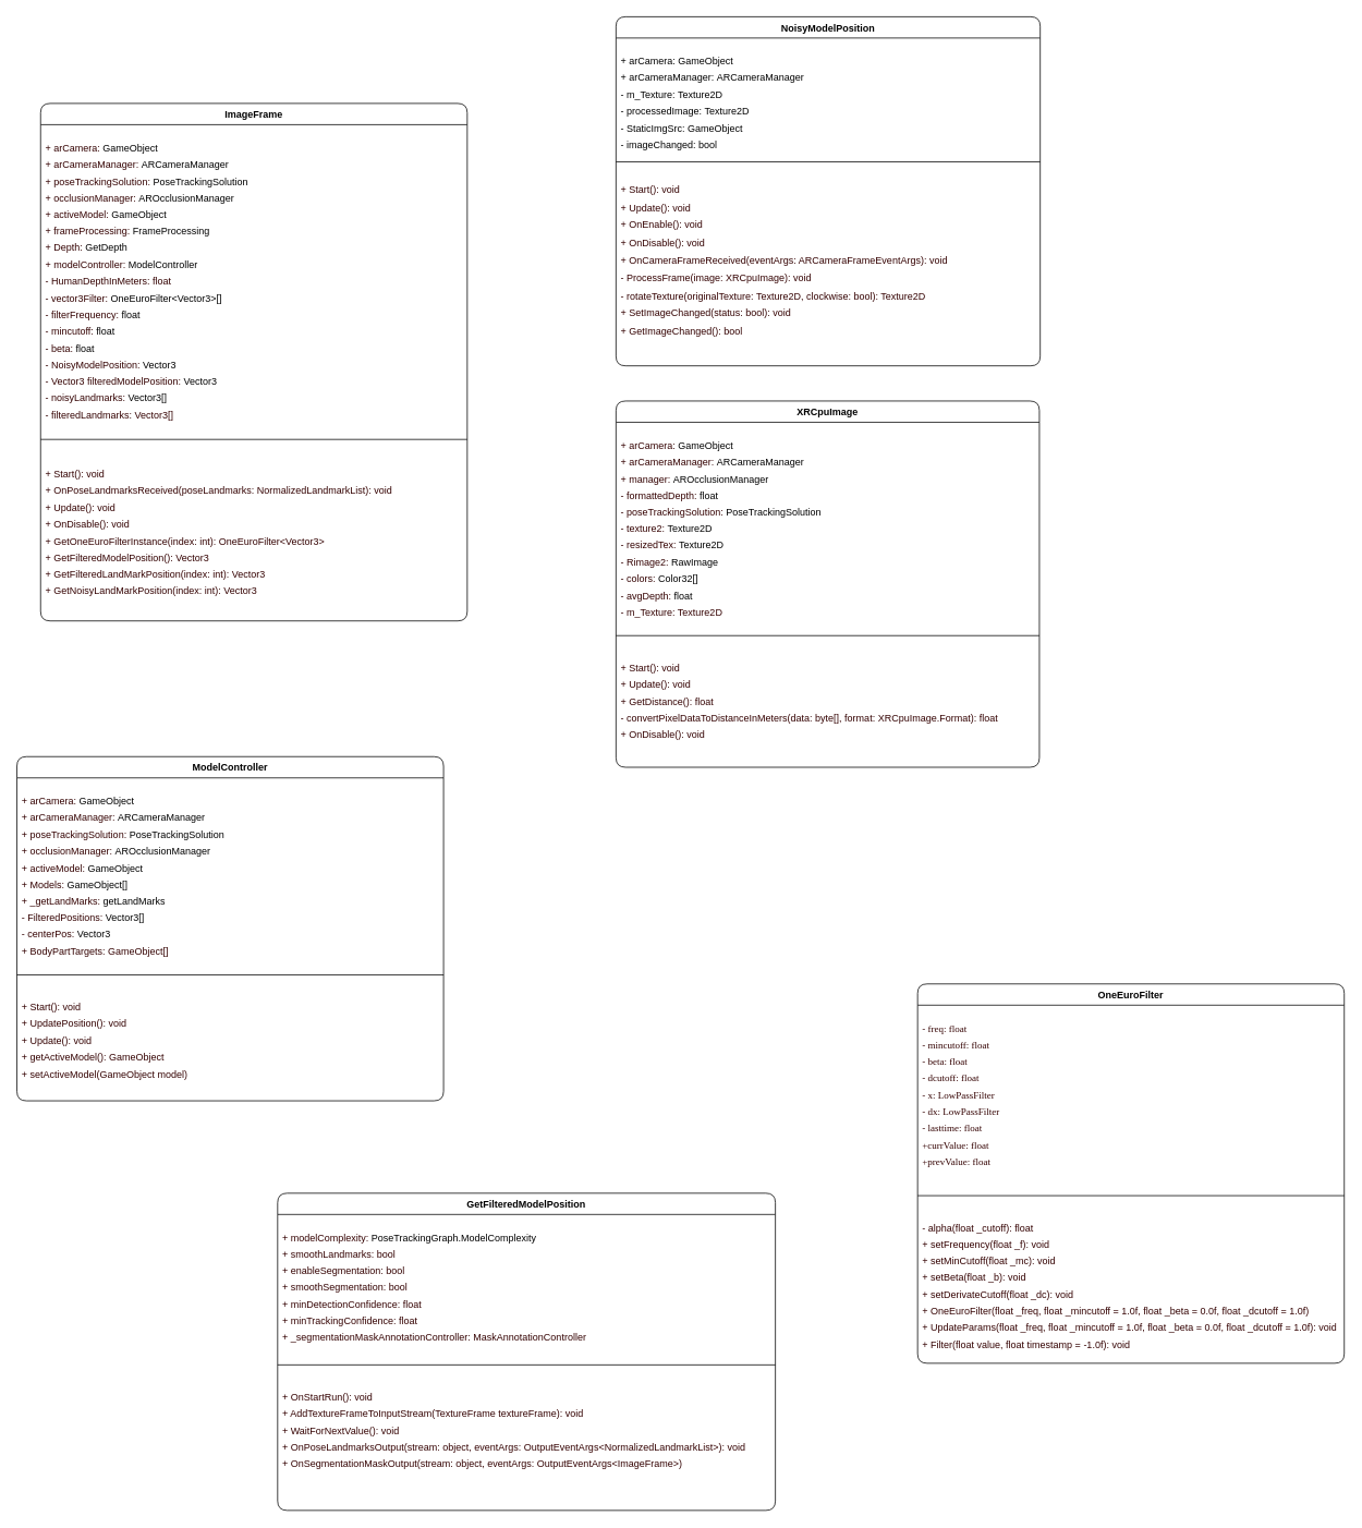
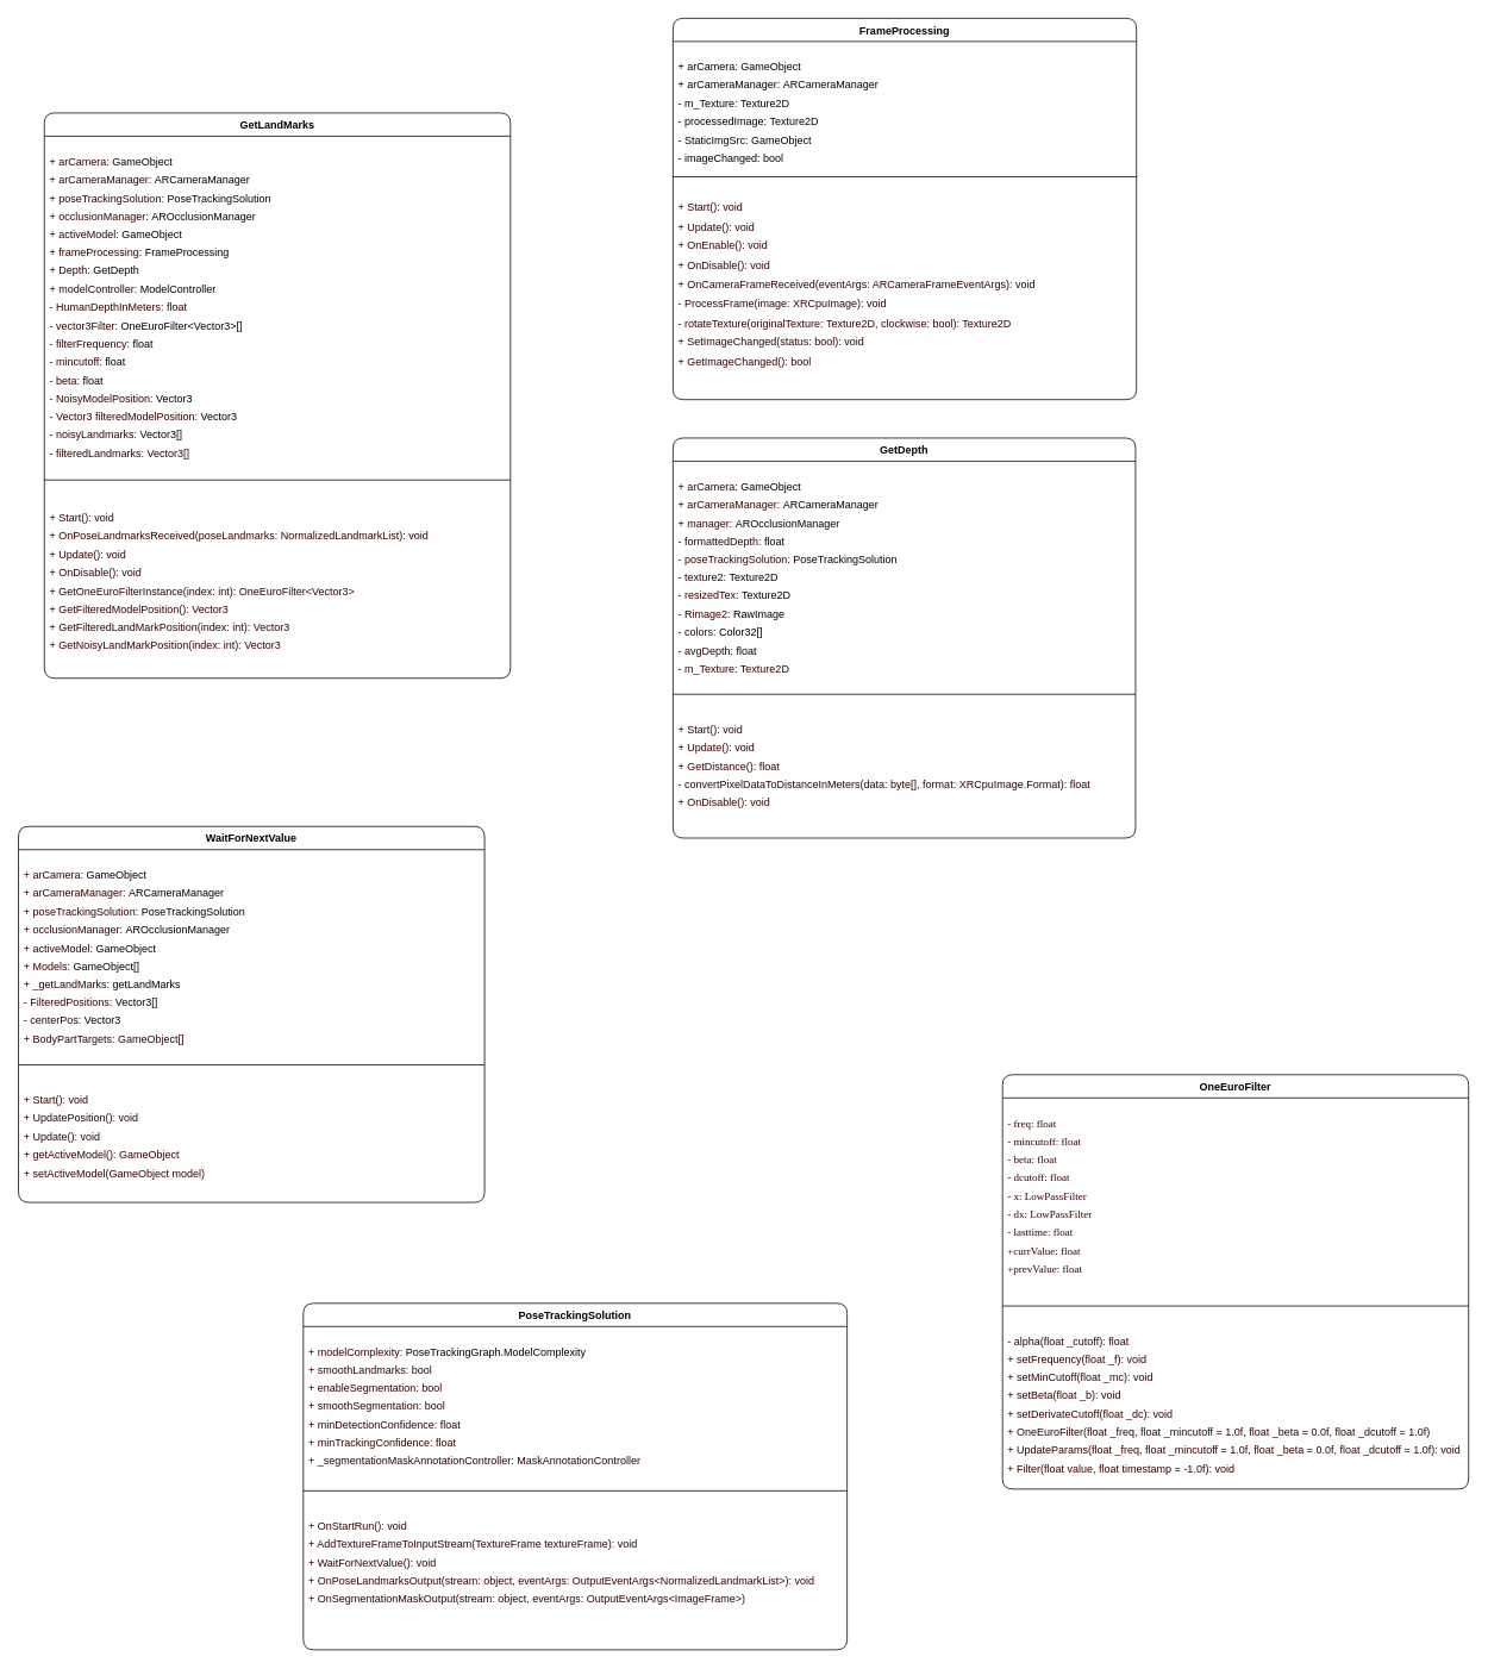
- <mxCell id="2" value="NoisyModelPosition" style="swimlane;fontStyle=1;align=center;verticalAlign=top;childLayout=stackLayout;horizontal=1;startSize=26;horizontalStack=0;resizeParent=1;resizeParentMax=0;resizeLast=0;collapsible=1;marginBottom=0;whiteSpace=wrap;html=1;rounded=1;" parent="1" vertex="1"><mxGeometry x="753" y="20" width="519" height="427" as="geometry"><mxRectangle x="195" y="148" width="98" height="26" as="alternateBounds" /></mxGeometry></mxCell>
+ <mxCell id="2" value="FrameProcessing" style="swimlane;fontStyle=1;align=center;verticalAlign=top;childLayout=stackLayout;horizontal=1;startSize=26;horizontalStack=0;resizeParent=1;resizeParentMax=0;resizeLast=0;collapsible=1;marginBottom=0;whiteSpace=wrap;html=1;rounded=1;" parent="1" vertex="1"><mxGeometry x="753" y="20" width="519" height="427" as="geometry"><mxRectangle x="195" y="148" width="98" height="26" as="alternateBounds" /></mxGeometry></mxCell>
- <mxCell id="10" value="ImageFrame" style="swimlane;fontStyle=1;align=center;verticalAlign=top;childLayout=stackLayout;horizontal=1;startSize=26;horizontalStack=0;resizeParent=1;resizeParentMax=0;resizeLast=0;collapsible=1;marginBottom=0;whiteSpace=wrap;html=1;rounded=1;" parent="1" vertex="1"><mxGeometry x="49" y="126" width="522" height="633" as="geometry"><mxRectangle x="195" y="148" width="98" height="26" as="alternateBounds" /></mxGeometry></mxCell>
+ <mxCell id="10" value="GetLandMarks" style="swimlane;fontStyle=1;align=center;verticalAlign=top;childLayout=stackLayout;horizontal=1;startSize=26;horizontalStack=0;resizeParent=1;resizeParentMax=0;resizeLast=0;collapsible=1;marginBottom=0;whiteSpace=wrap;html=1;rounded=1;" parent="1" vertex="1"><mxGeometry x="49" y="126" width="522" height="633" as="geometry"><mxRectangle x="195" y="148" width="98" height="26" as="alternateBounds" /></mxGeometry></mxCell>
- <mxCell id="6" value="XRCpuImage" style="swimlane;fontStyle=1;align=center;verticalAlign=top;childLayout=stackLayout;horizontal=1;startSize=26;horizontalStack=0;resizeParent=1;resizeParentMax=0;resizeLast=0;collapsible=1;marginBottom=0;whiteSpace=wrap;html=1;rounded=1;" parent="1" vertex="1"><mxGeometry x="753" y="490" width="518" height="448" as="geometry"><mxRectangle x="195" y="148" width="98" height="26" as="alternateBounds" /></mxGeometry></mxCell>
+ <mxCell id="6" value="GetDepth" style="swimlane;fontStyle=1;align=center;verticalAlign=top;childLayout=stackLayout;horizontal=1;startSize=26;horizontalStack=0;resizeParent=1;resizeParentMax=0;resizeLast=0;collapsible=1;marginBottom=0;whiteSpace=wrap;html=1;rounded=1;" parent="1" vertex="1"><mxGeometry x="753" y="490" width="518" height="448" as="geometry"><mxRectangle x="195" y="148" width="98" height="26" as="alternateBounds" /></mxGeometry></mxCell>
- <mxCell id="14" value="ModelController" style="swimlane;fontStyle=1;align=center;verticalAlign=top;childLayout=stackLayout;horizontal=1;startSize=26;horizontalStack=0;resizeParent=1;resizeParentMax=0;resizeLast=0;collapsible=1;marginBottom=0;whiteSpace=wrap;html=1;rounded=1;" parent="1" vertex="1"><mxGeometry x="20" y="925" width="522" height="421" as="geometry"><mxRectangle x="195" y="148" width="98" height="26" as="alternateBounds" /></mxGeometry></mxCell>
+ <mxCell id="14" value="WaitForNextValue" style="swimlane;fontStyle=1;align=center;verticalAlign=top;childLayout=stackLayout;horizontal=1;startSize=26;horizontalStack=0;resizeParent=1;resizeParentMax=0;resizeLast=0;collapsible=1;marginBottom=0;whiteSpace=wrap;html=1;rounded=1;" parent="1" vertex="1"><mxGeometry x="20" y="925" width="522" height="421" as="geometry"><mxRectangle x="195" y="148" width="98" height="26" as="alternateBounds" /></mxGeometry></mxCell>
- <mxCell id="22" value="GetFilteredModelPosition" style="swimlane;fontStyle=1;align=center;verticalAlign=top;childLayout=stackLayout;horizontal=1;startSize=26;horizontalStack=0;resizeParent=1;resizeParentMax=0;resizeLast=0;collapsible=1;marginBottom=0;whiteSpace=wrap;html=1;rounded=1;" parent="1" vertex="1"><mxGeometry x="339" y="1459" width="609" height="388" as="geometry"><mxRectangle x="195" y="148" width="98" height="26" as="alternateBounds" /></mxGeometry></mxCell>
+ <mxCell id="22" value="PoseTrackingSolution" style="swimlane;fontStyle=1;align=center;verticalAlign=top;childLayout=stackLayout;horizontal=1;startSize=26;horizontalStack=0;resizeParent=1;resizeParentMax=0;resizeLast=0;collapsible=1;marginBottom=0;whiteSpace=wrap;html=1;rounded=1;" parent="1" vertex="1"><mxGeometry x="339" y="1459" width="609" height="388" as="geometry"><mxRectangle x="195" y="148" width="98" height="26" as="alternateBounds" /></mxGeometry></mxCell>
